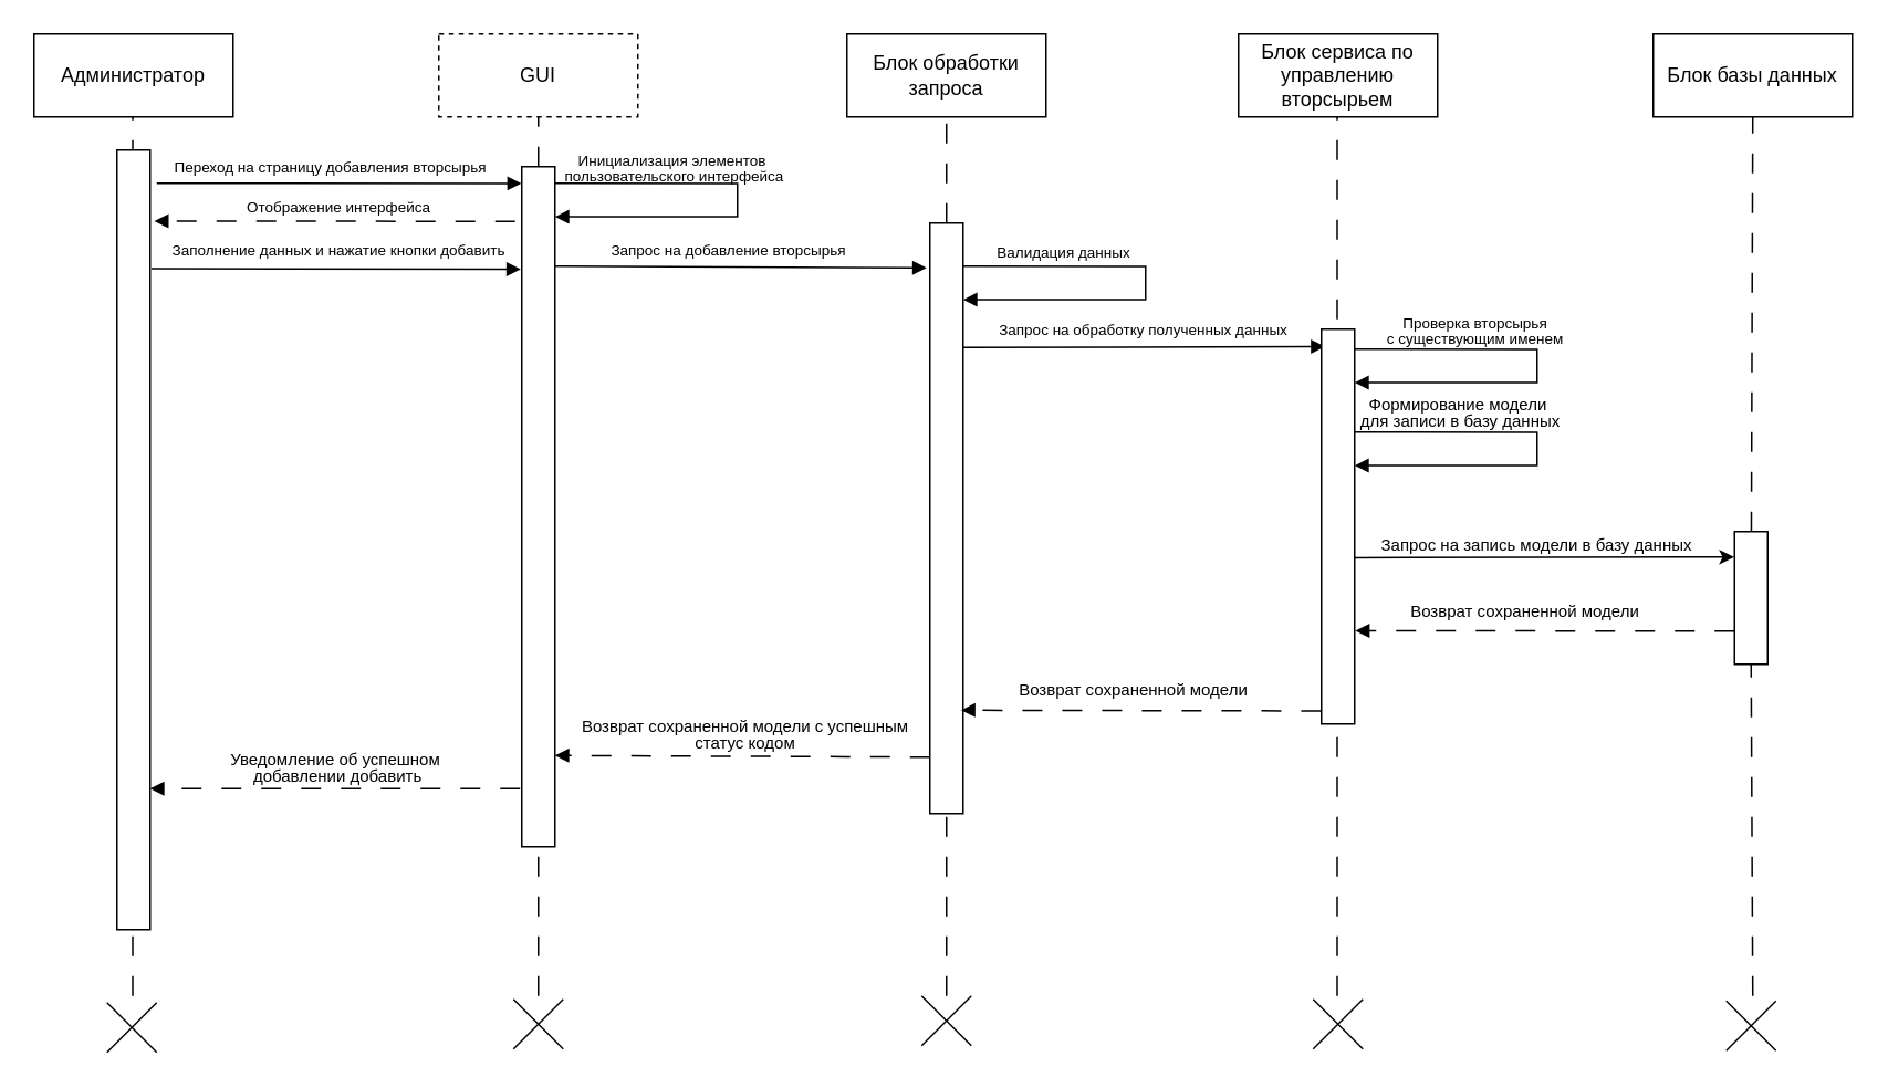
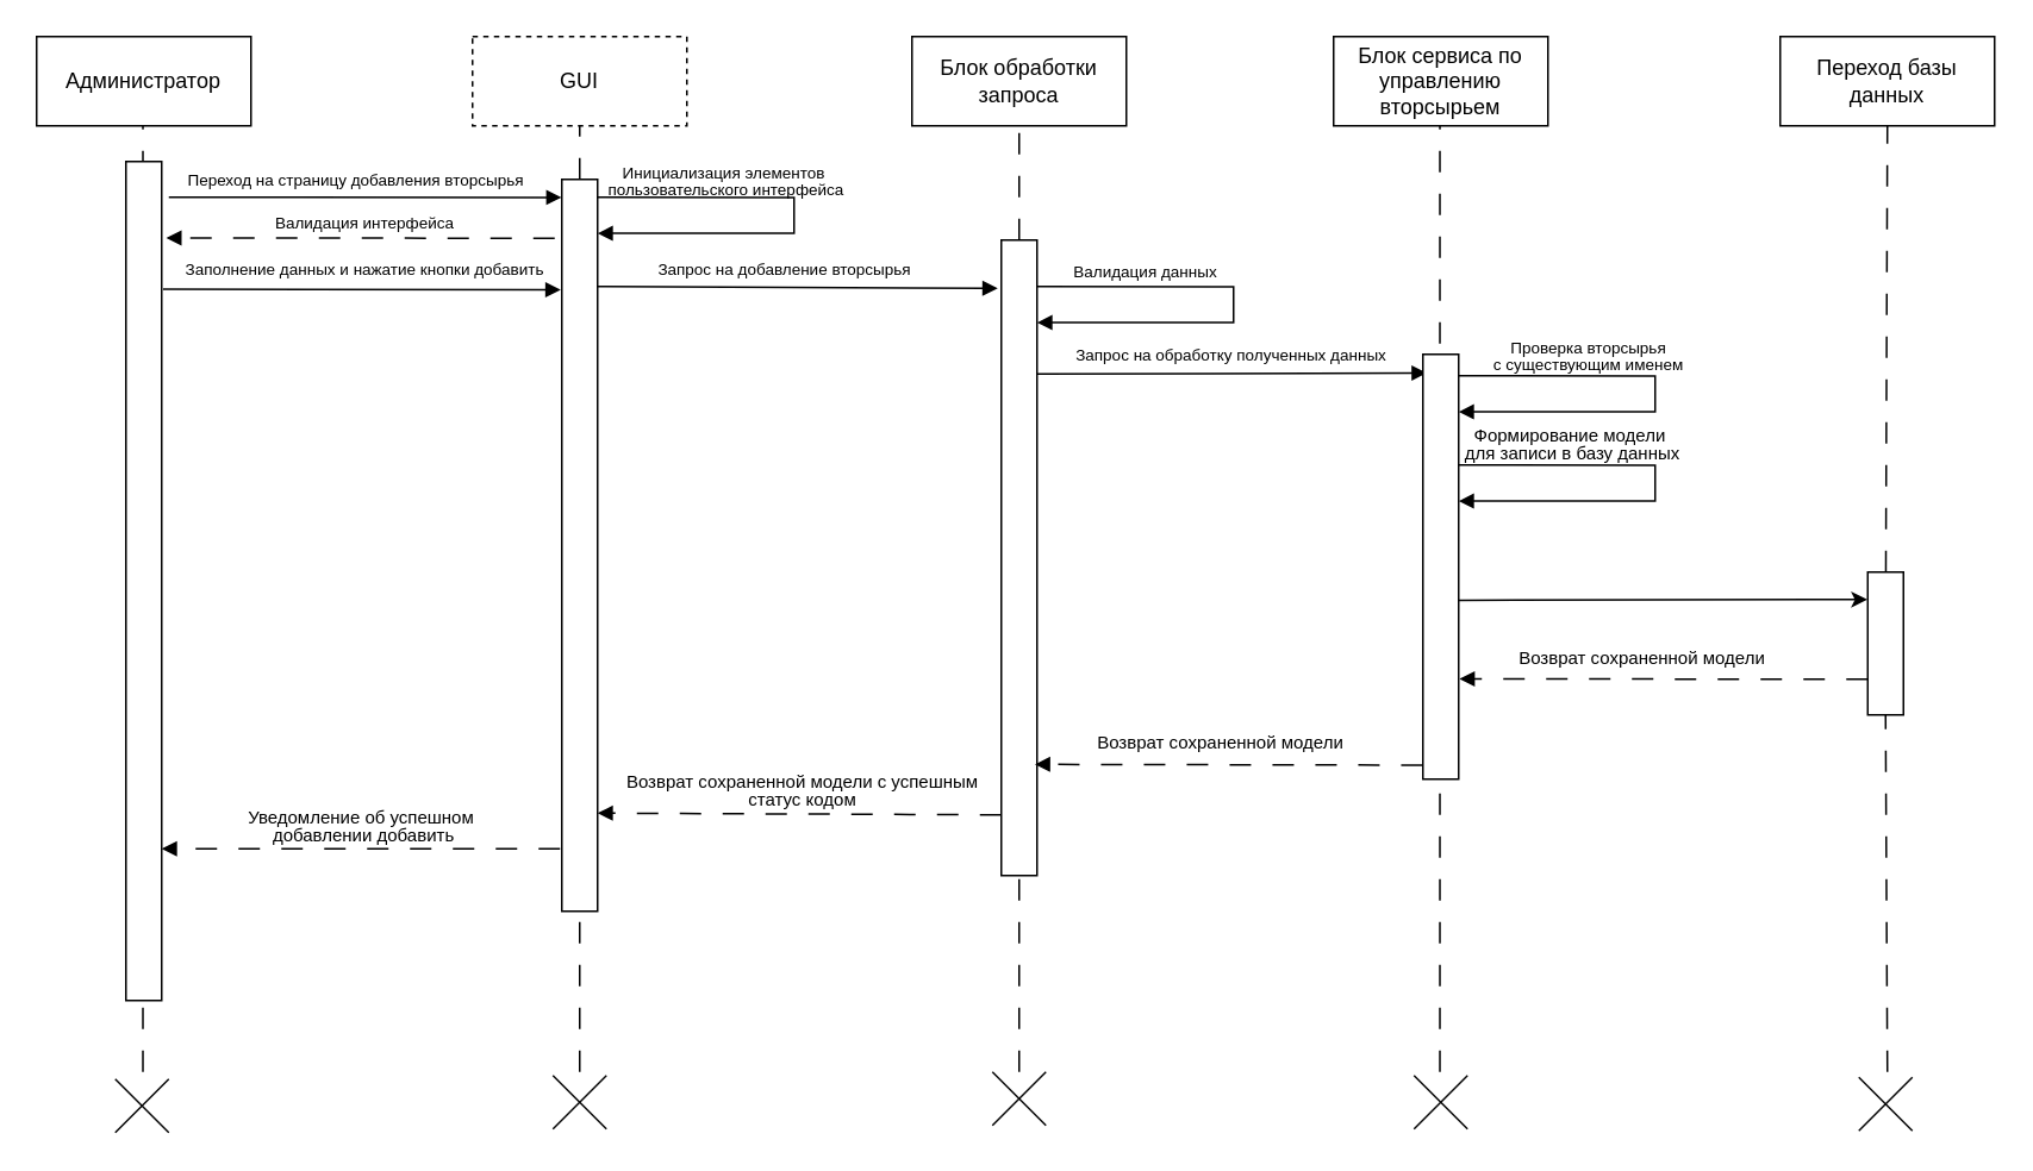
- <mxCell id="6" value="Блок базы данных" style="rounded=0;whiteSpace=wrap;html=1;" parent="1" vertex="1"><mxGeometry x="996" y="20" width="120" height="50" as="geometry" /></mxCell>
+ <mxCell id="6" value="Переход базы данных" style="rounded=0;whiteSpace=wrap;html=1;" parent="1" vertex="1"><mxGeometry x="996" y="20" width="120" height="50" as="geometry" /></mxCell>
- <mxCell id="35" value="&lt;font style=&quot;font-size: 9px;&quot;&gt;Отображение интерфейса&lt;/font&gt;" style="text;html=1;align=center;verticalAlign=middle;whiteSpace=wrap;rounded=0;" parent="1" vertex="1"><mxGeometry x="99" y="114" width="210" height="20" as="geometry" /></mxCell>
+ <mxCell id="35" value="&lt;font style=&quot;font-size: 9px;&quot;&gt;Валидация интерфейса&lt;/font&gt;" style="text;html=1;align=center;verticalAlign=middle;whiteSpace=wrap;rounded=0;" parent="1" vertex="1"><mxGeometry x="99" y="114" width="210" height="20" as="geometry" /></mxCell>
- <mxCell id="52" value="&lt;div style=&quot;line-height: 70%;&quot;&gt;&lt;font size=&quot;1&quot;&gt;Запрос на запись модели в базу данных&lt;/font&gt;&lt;/div&gt;" style="text;html=1;align=center;verticalAlign=middle;whiteSpace=wrap;rounded=0;" parent="1" vertex="1"><mxGeometry x="826" y="313" width="200" height="30" as="geometry" /></mxCell>
